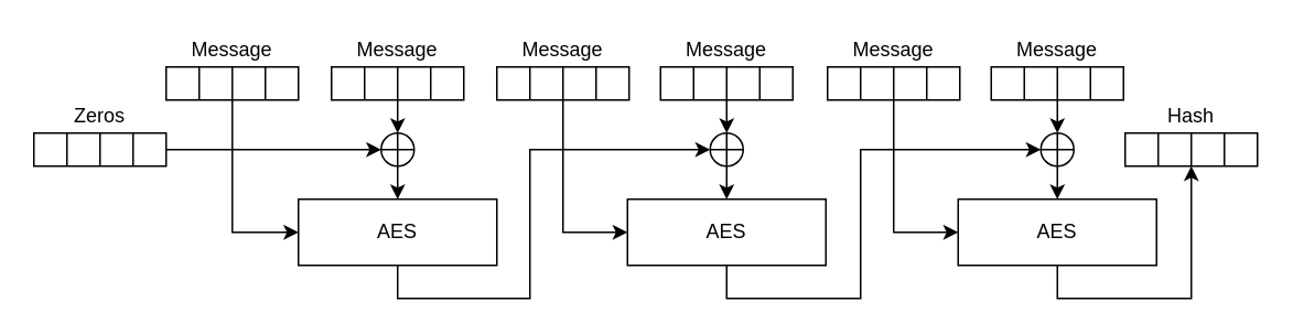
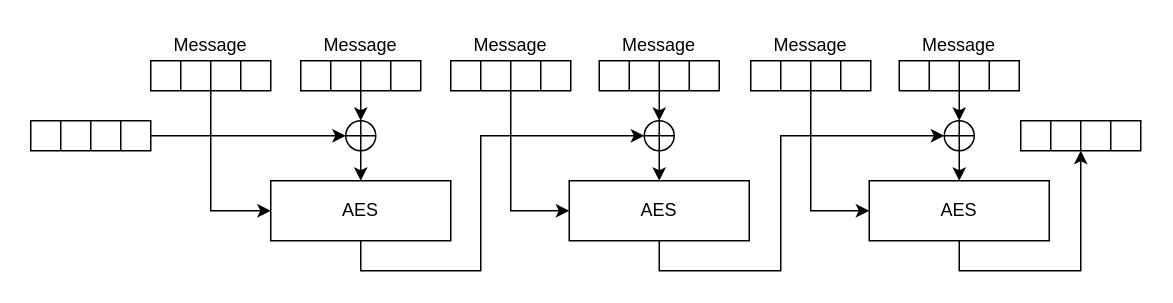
- <mxCell id="54" value="Zeros" style="text;html=1;strokeColor=none;fillColor=none;align=center;verticalAlign=middle;whiteSpace=wrap;rounded=0;" parent="53" vertex="1"><mxGeometry width="80" height="20" as="geometry" /></mxCell>
- <mxCell id="64" value="Hash" style="text;html=1;strokeColor=none;fillColor=none;align=center;verticalAlign=middle;whiteSpace=wrap;rounded=0;" parent="63" vertex="1"><mxGeometry width="80" height="20" as="geometry" /></mxCell>
